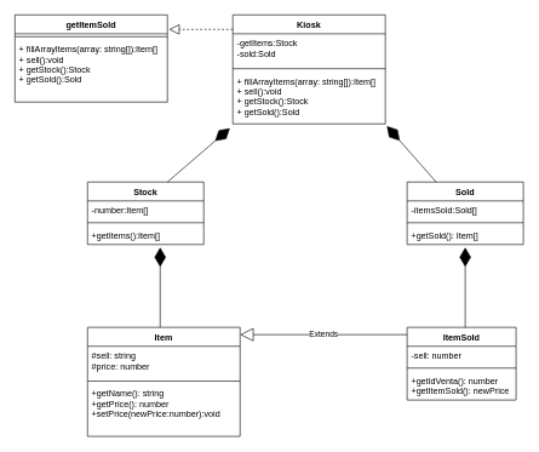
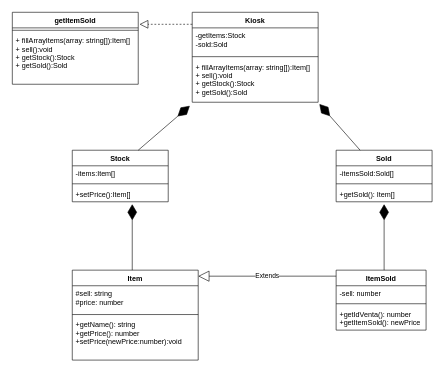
- <mxCell id="7" value="-number:Item[]" style="text;strokeColor=none;fillColor=none;align=left;verticalAlign=top;spacingLeft=4;spacingRight=4;overflow=hidden;rotatable=0;points=[[0,0.5],[1,0.5]];portConstraint=eastwest;" vertex="1" parent="5"><mxGeometry y="26" width="160" height="26" as="geometry" /></mxCell>
+ <mxCell id="7" value="-items:Item[]" style="text;strokeColor=none;fillColor=none;align=left;verticalAlign=top;spacingLeft=4;spacingRight=4;overflow=hidden;rotatable=0;points=[[0,0.5],[1,0.5]];portConstraint=eastwest;" vertex="1" parent="5"><mxGeometry y="26" width="160" height="26" as="geometry" /></mxCell>
- <mxCell id="9" value="+getItems():Item[]" style="text;strokeColor=none;fillColor=none;align=left;verticalAlign=top;spacingLeft=4;spacingRight=4;overflow=hidden;rotatable=0;points=[[0,0.5],[1,0.5]];portConstraint=eastwest;" vertex="1" parent="5"><mxGeometry y="60" width="160" height="26" as="geometry" /></mxCell>
+ <mxCell id="9" value="+setPrice():Item[]" style="text;strokeColor=none;fillColor=none;align=left;verticalAlign=top;spacingLeft=4;spacingRight=4;overflow=hidden;rotatable=0;points=[[0,0.5],[1,0.5]];portConstraint=eastwest;" vertex="1" parent="5"><mxGeometry y="60" width="160" height="26" as="geometry" /></mxCell>
